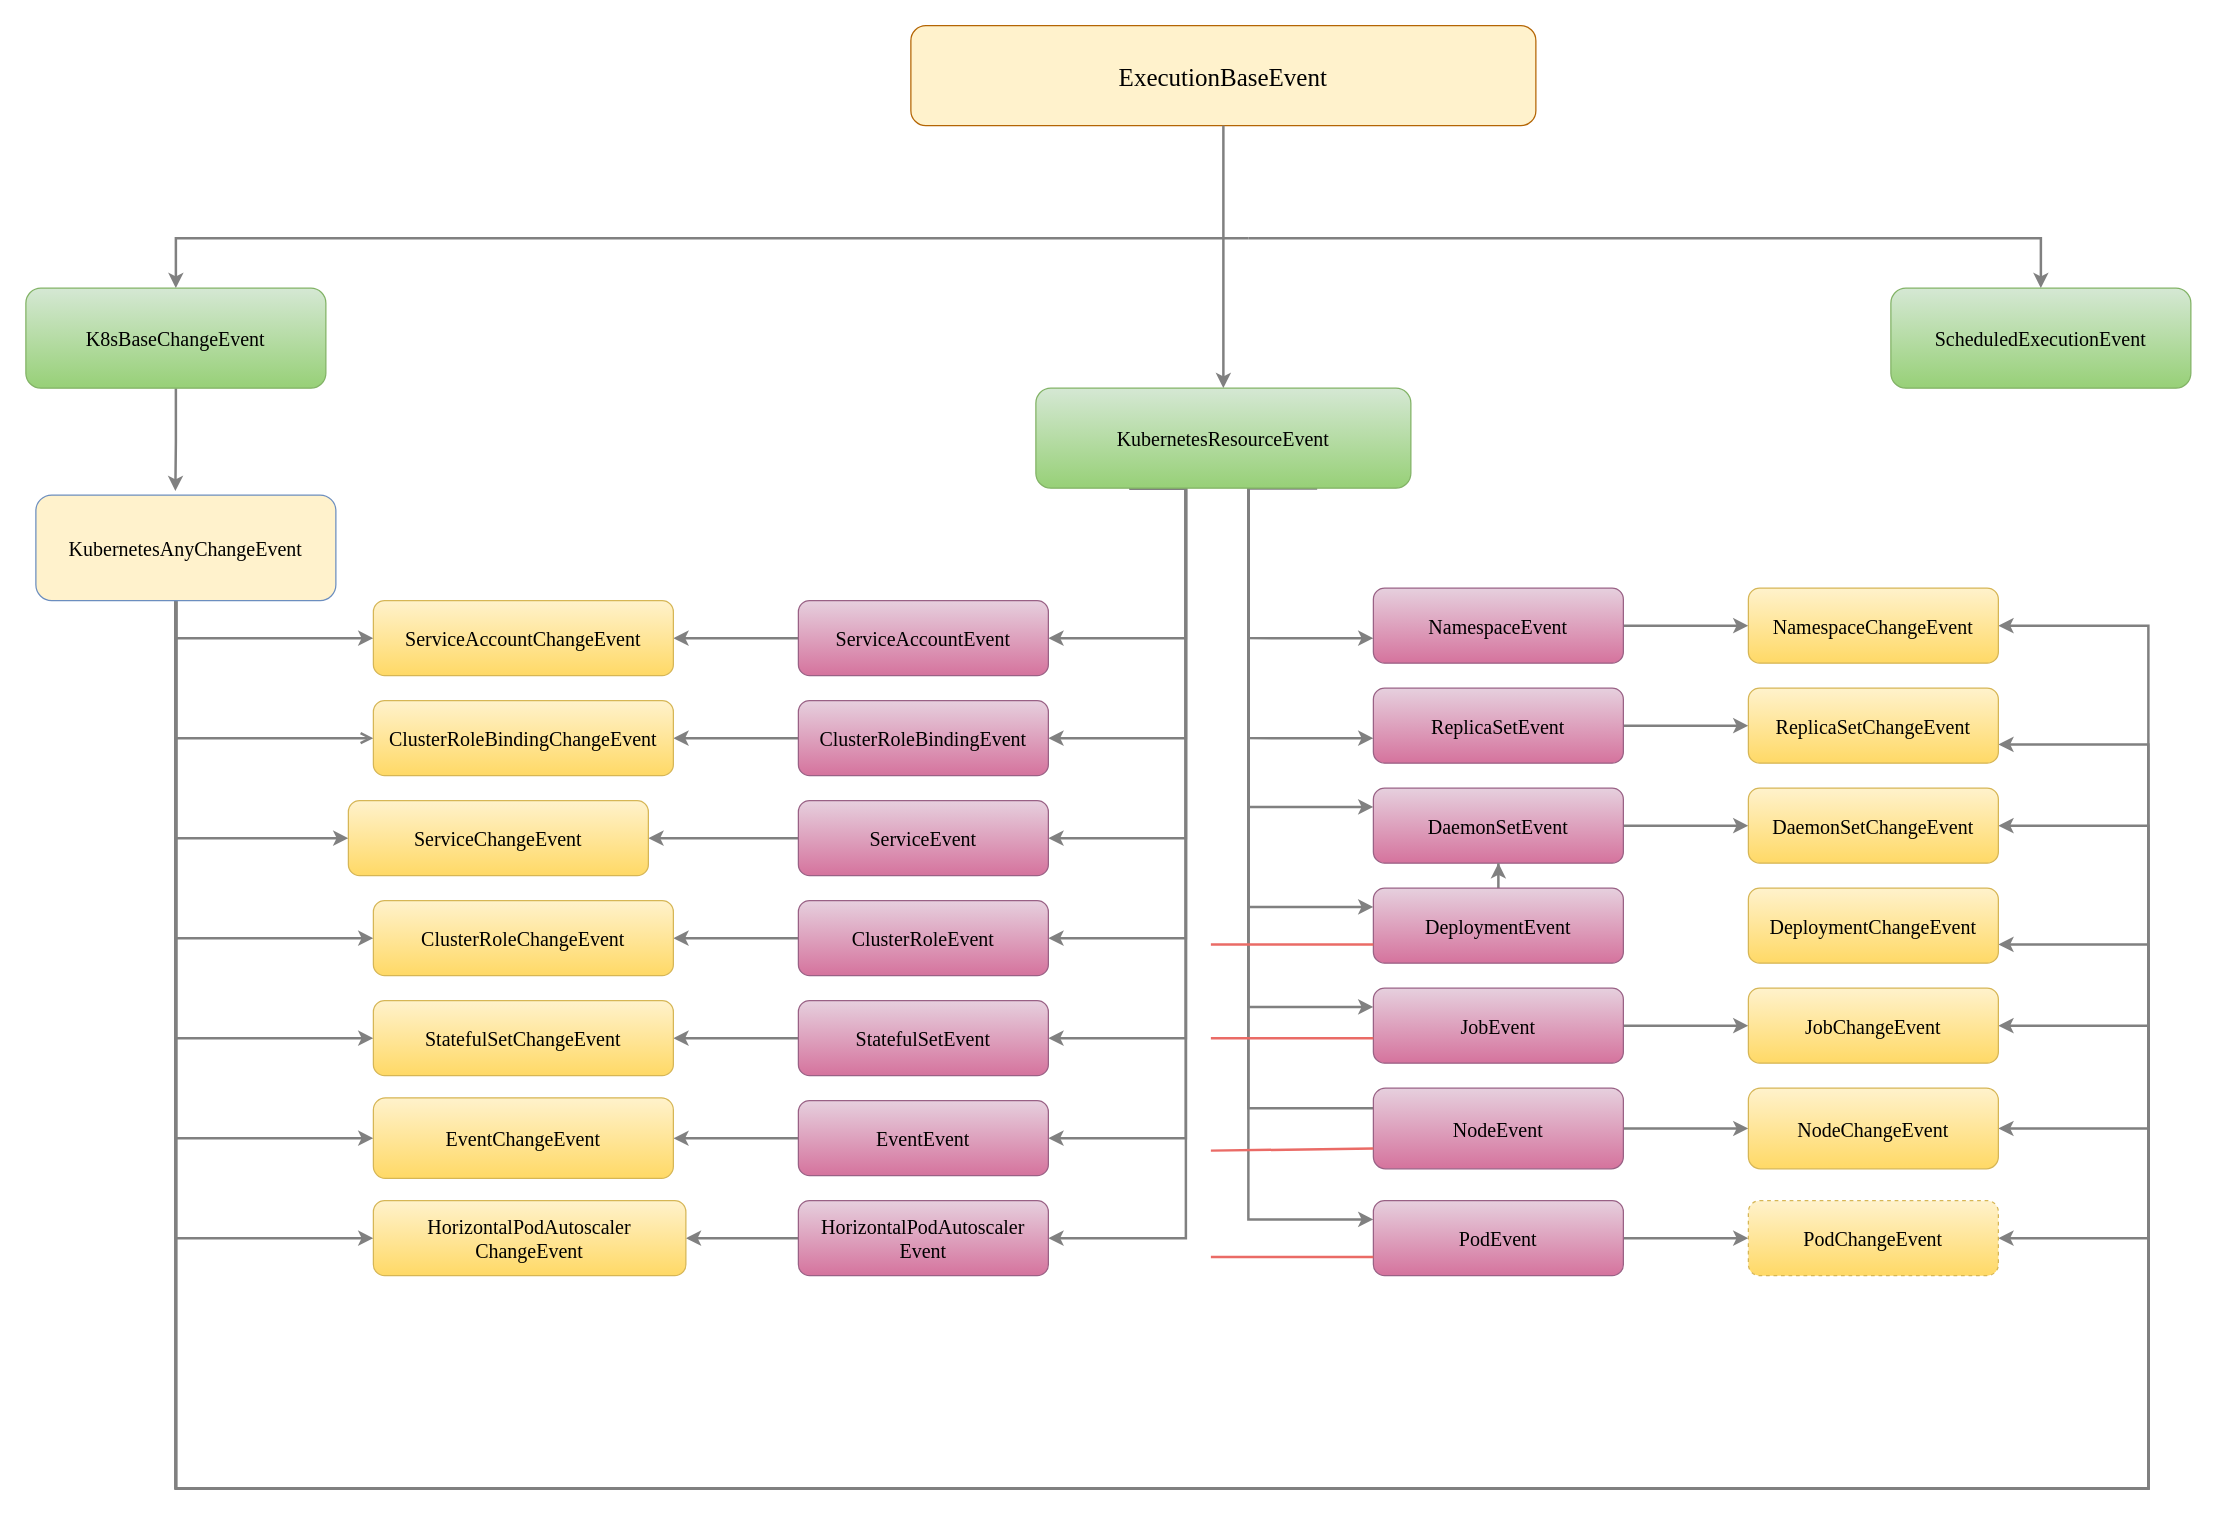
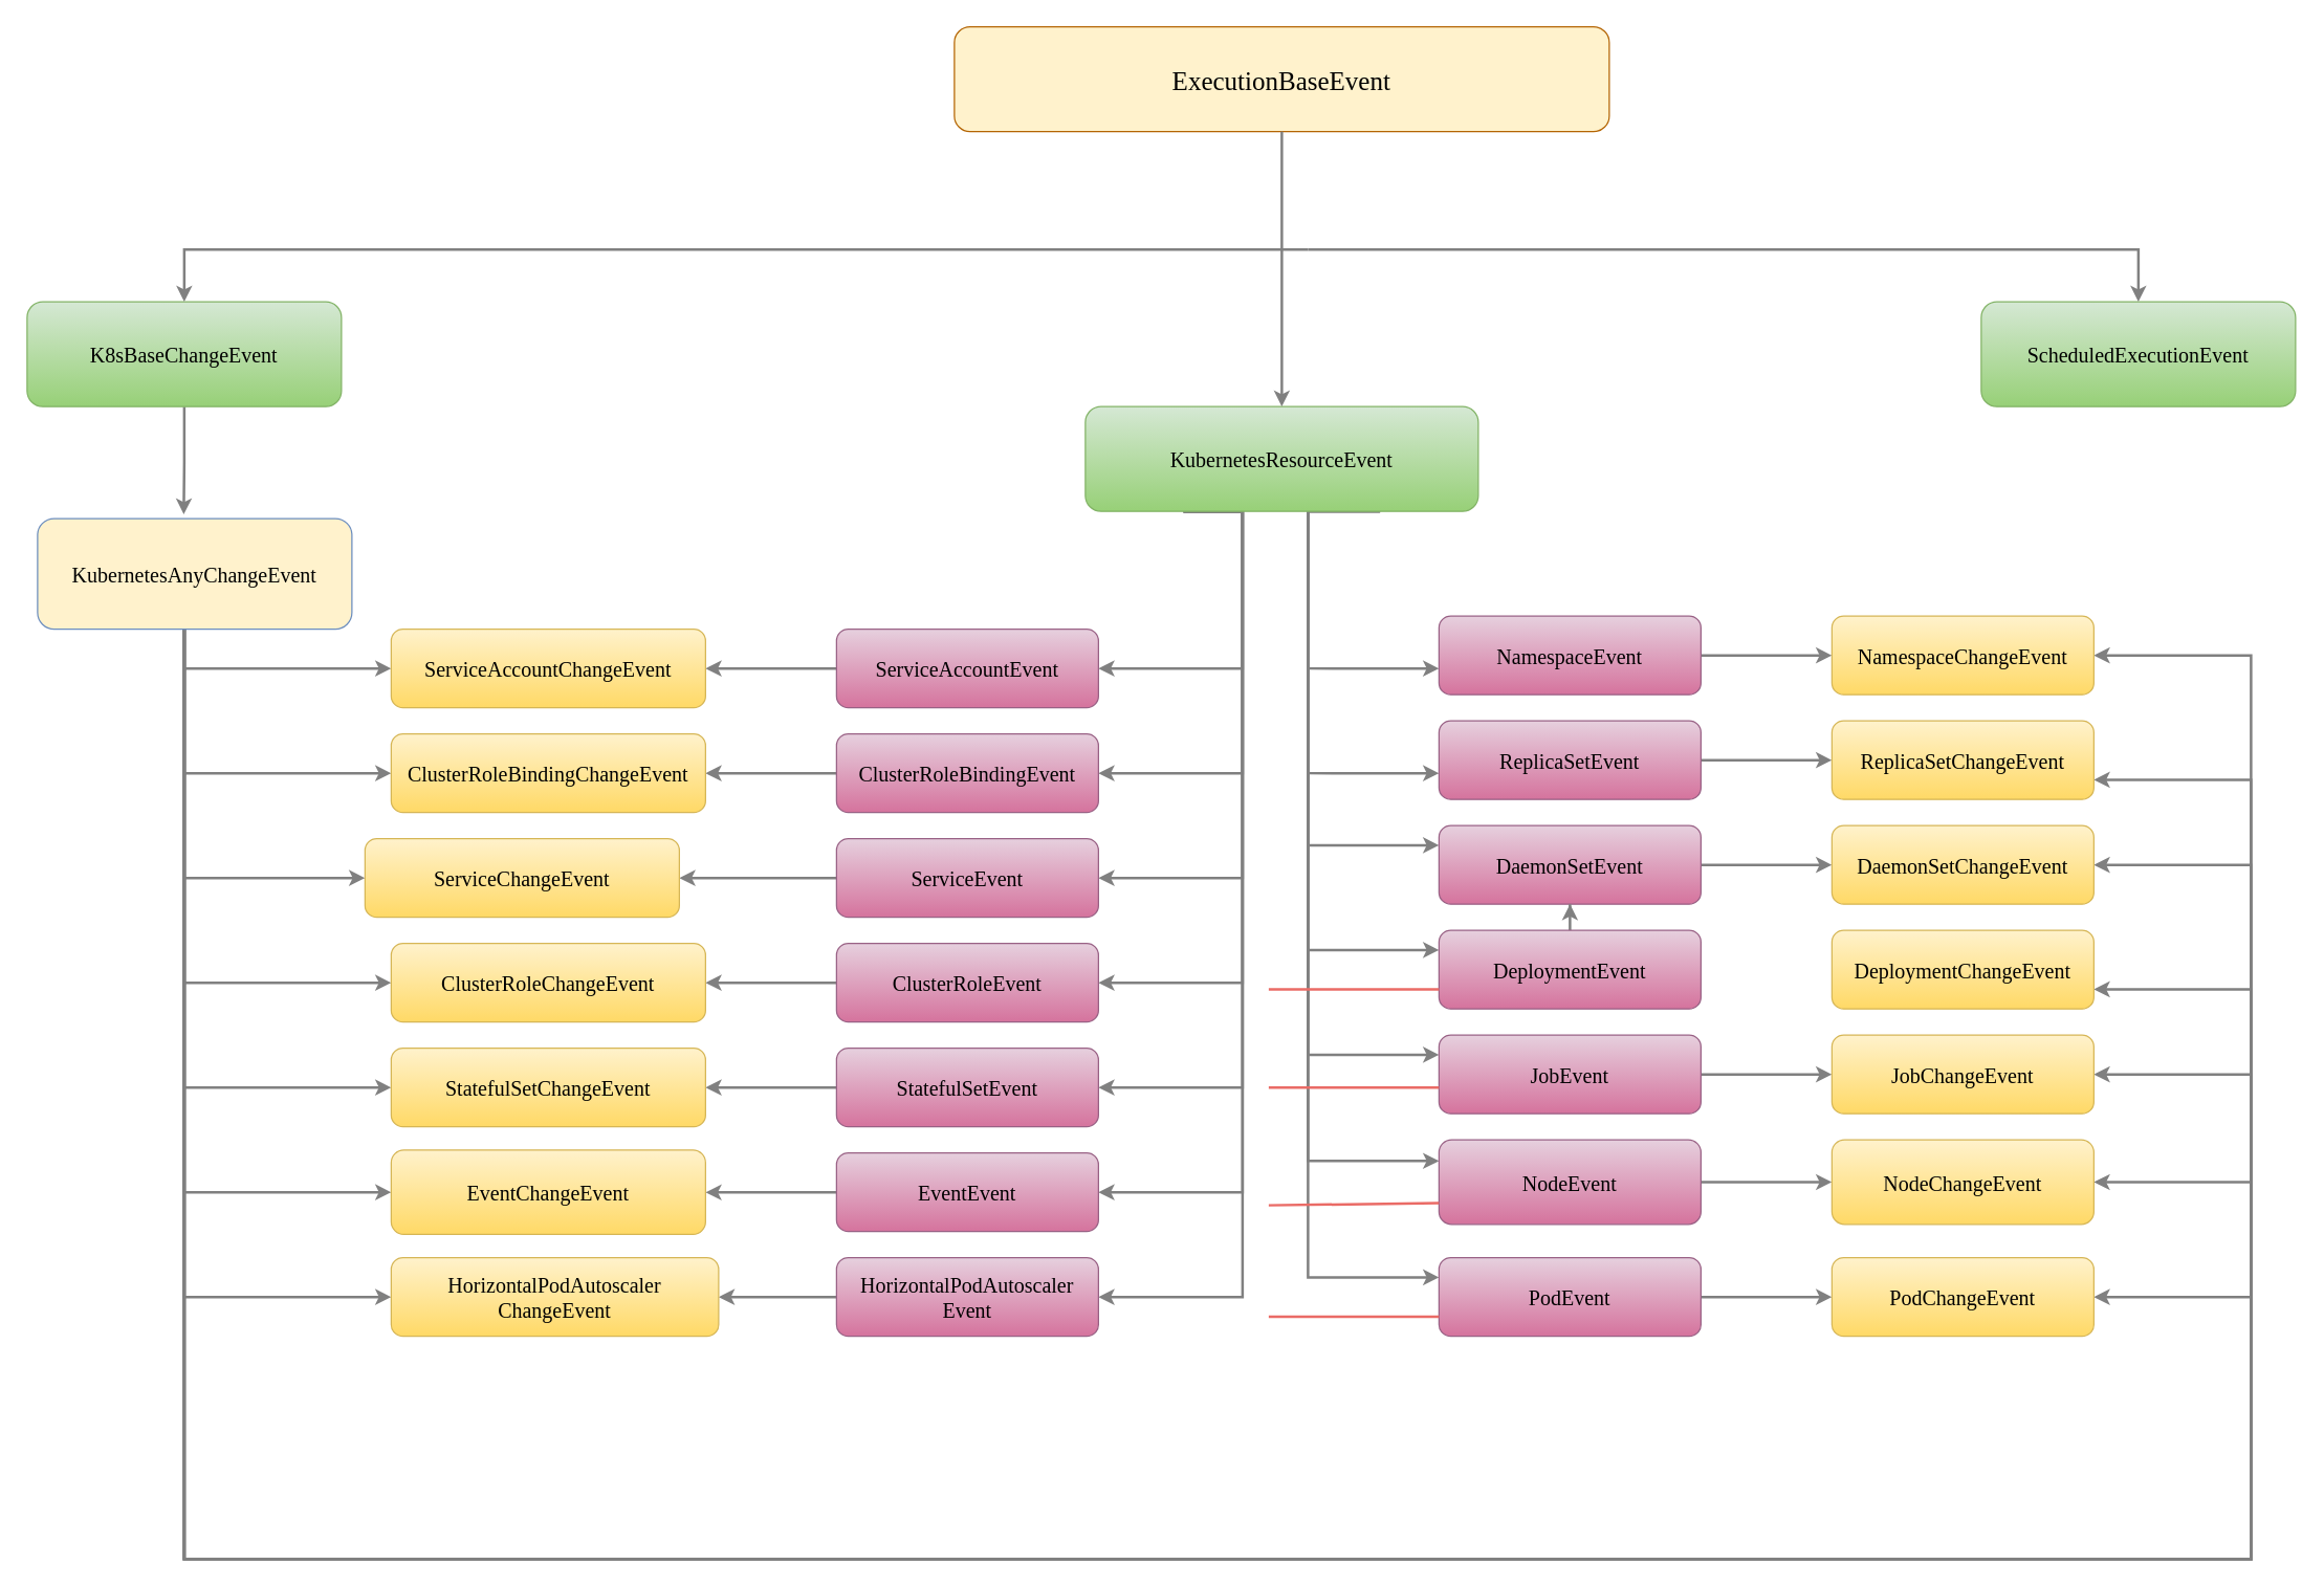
- <mxCell id="46" style="edgeStyle=orthogonalEdgeStyle;rounded=0;orthogonalLoop=1;jettySize=auto;html=1;entryX=0;entryY=0.5;entryDx=0;entryDy=0;fontFamily=Tahoma;fontSize=16;fontColor=#000000;strokeColor=#808080;strokeWidth=2;fillColor=#FFF2CC;endArrow=open;" parent="1" source="52" target="76" edge="1"><mxGeometry relative="1" as="geometry"><Array as="points"><mxPoint x="140" y="590" /></Array></mxGeometry></mxCell>
+ <mxCell id="46" style="edgeStyle=orthogonalEdgeStyle;rounded=0;orthogonalLoop=1;jettySize=auto;html=1;entryX=0;entryY=0.5;entryDx=0;entryDy=0;fontFamily=Tahoma;fontSize=16;fontColor=#000000;strokeColor=#808080;strokeWidth=2;fillColor=#FFF2CC;" parent="1" source="52" target="76" edge="1"><mxGeometry relative="1" as="geometry"><Array as="points"><mxPoint x="140" y="590" /></Array></mxGeometry></mxCell>
- <mxCell id="17" style="edgeStyle=orthogonalEdgeStyle;rounded=0;orthogonalLoop=1;jettySize=auto;html=1;entryX=0;entryY=0.25;entryDx=0;entryDy=0;fontFamily=Tahoma;fontSize=16;fontColor=#000000;strokeColor=#808080;strokeWidth=2;fillColor=#FFF2CC;endArrow=none;" parent="1" source="19" target="33" edge="1"><mxGeometry relative="1" as="geometry"><Array as="points"><mxPoint x="998" y="886" /></Array></mxGeometry></mxCell>
+ <mxCell id="17" style="edgeStyle=orthogonalEdgeStyle;rounded=0;orthogonalLoop=1;jettySize=auto;html=1;entryX=0;entryY=0.25;entryDx=0;entryDy=0;fontFamily=Tahoma;fontSize=16;fontColor=#000000;strokeColor=#808080;strokeWidth=2;fillColor=#FFF2CC;" parent="1" source="19" target="33" edge="1"><mxGeometry relative="1" as="geometry"><Array as="points"><mxPoint x="998" y="886" /></Array></mxGeometry></mxCell>
- <mxCell id="73" value="PodChangeEvent" style="rounded=1;fillColor=#fff2cc;strokeColor=#d6b656;fontStyle=0;fontFamily=Tahoma;fontSize=16;gradientColor=#ffd966;dashed=1;" parent="1" vertex="1"><mxGeometry x="1398" y="960" width="200" height="60" as="geometry" /></mxCell>
+ <mxCell id="73" value="PodChangeEvent" style="rounded=1;fillColor=#fff2cc;strokeColor=#d6b656;fontStyle=0;fontFamily=Tahoma;fontSize=16;gradientColor=#ffd966;" parent="1" vertex="1"><mxGeometry x="1398" y="960" width="200" height="60" as="geometry" /></mxCell>
